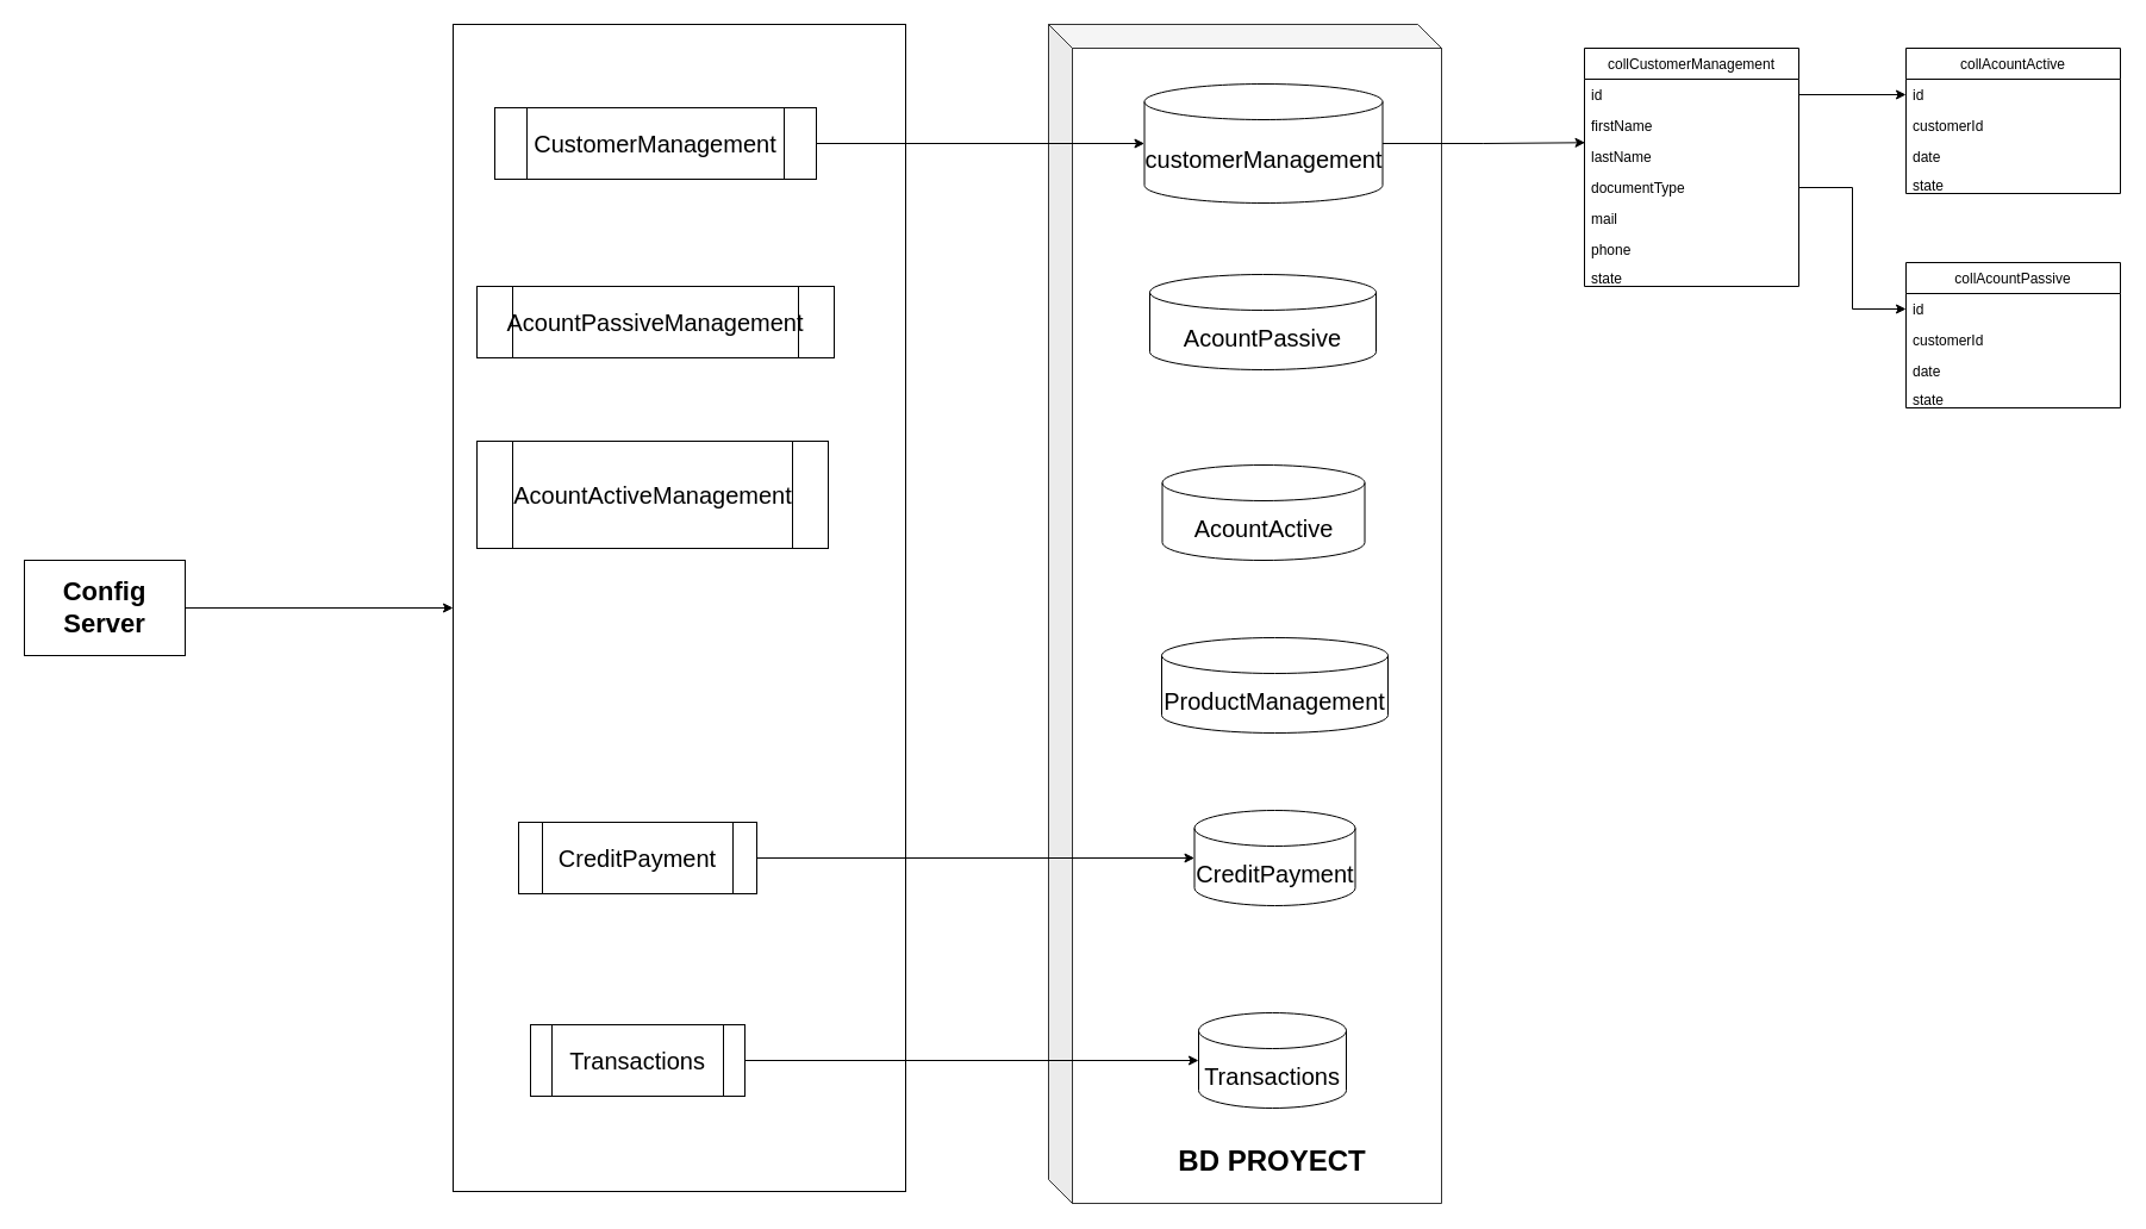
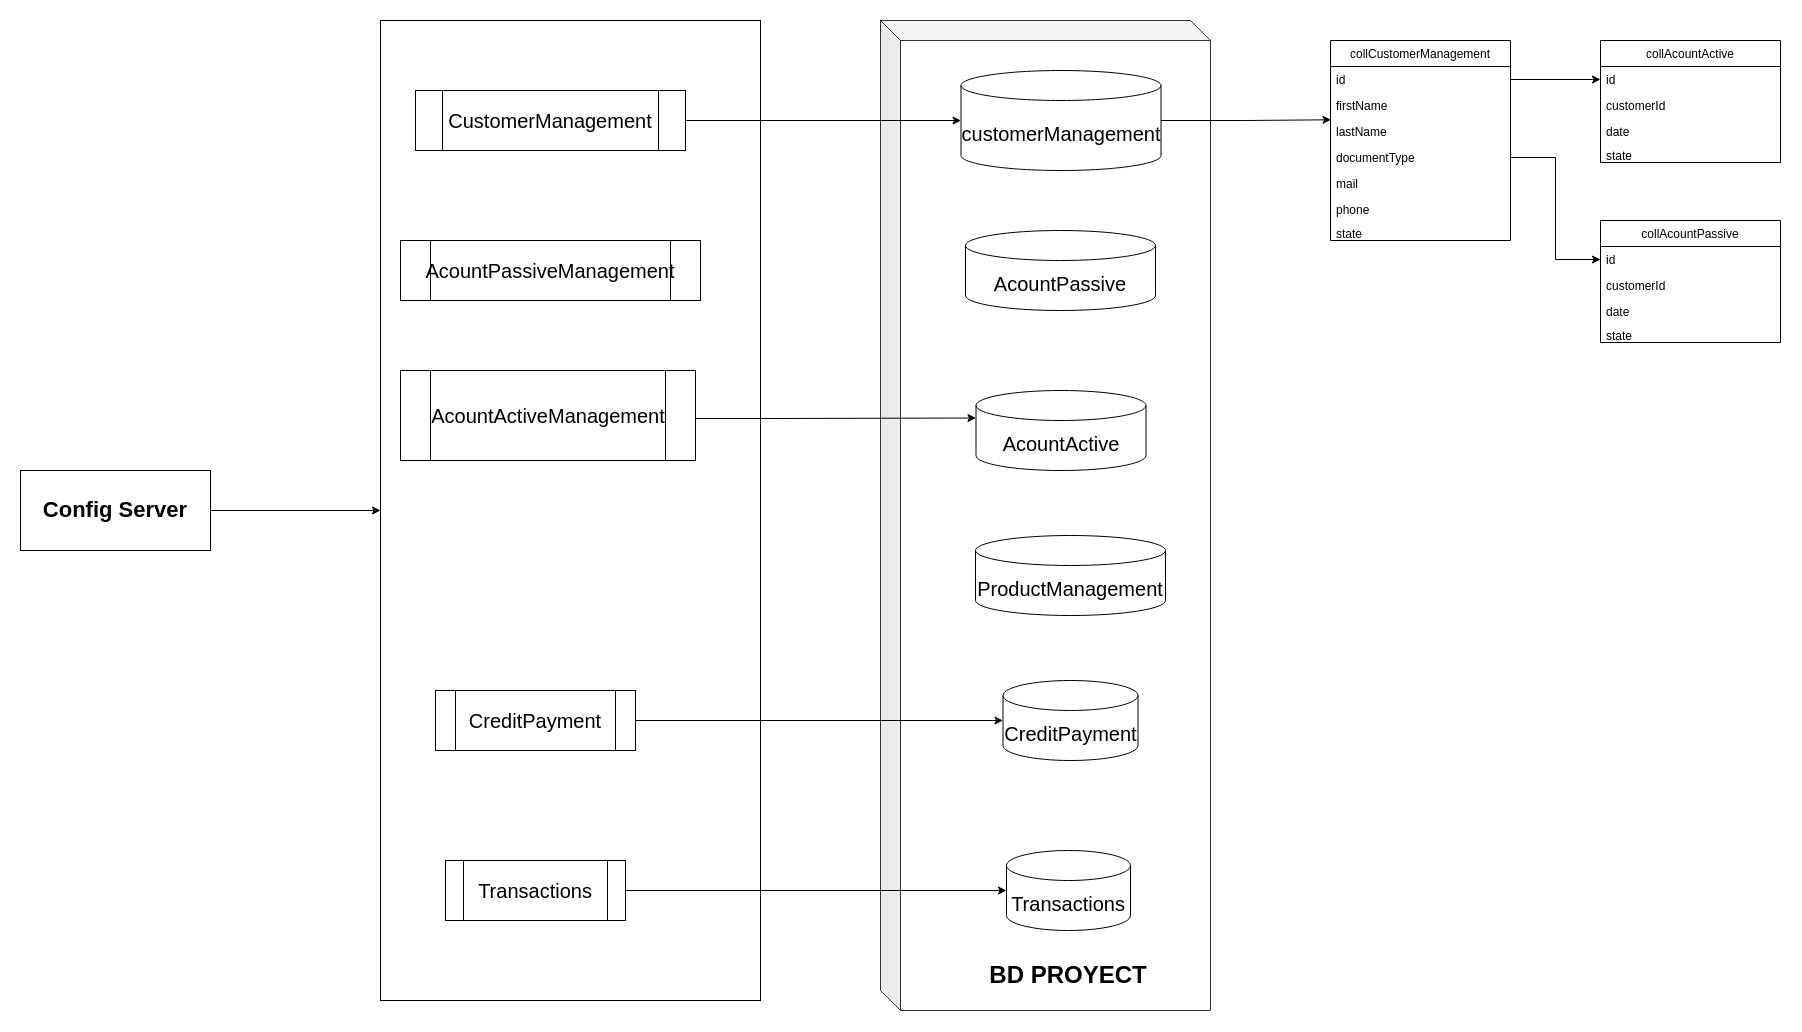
+ <mxCell id="2" style="edgeStyle=orthogonalEdgeStyle;rounded=0;orthogonalLoop=1;jettySize=auto;html=1;entryX=0;entryY=0;entryDx=0;entryDy=27.5;entryPerimeter=0;" parent="1" source="3" target="11" edge="1"><mxGeometry relative="1" as="geometry"><Array as="points"><mxPoint x="770" y="418" /><mxPoint x="770" y="418" /></Array></mxGeometry></mxCell>
- <mxCell id="16" value="&lt;font size=&quot;1&quot;&gt;&lt;b style=&quot;font-size: 22px&quot;&gt;Config Server&lt;/b&gt;&lt;/font&gt;" style="rounded=0;whiteSpace=wrap;html=1;fillColor=none;fontSize=20;" parent="1" vertex="1"><mxGeometry x="20" y="470" width="135" height="80" as="geometry" /></mxCell>
+ <mxCell id="16" value="&lt;font size=&quot;1&quot;&gt;&lt;b style=&quot;font-size: 22px&quot;&gt;Config Server&lt;/b&gt;&lt;/font&gt;" style="rounded=0;whiteSpace=wrap;html=1;fillColor=none;fontSize=20;" parent="1" vertex="1"><mxGeometry x="20" y="470" width="190" height="80" as="geometry" /></mxCell>
